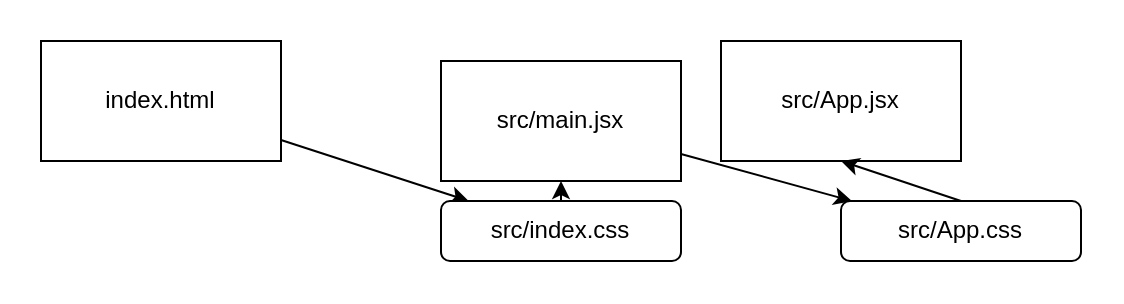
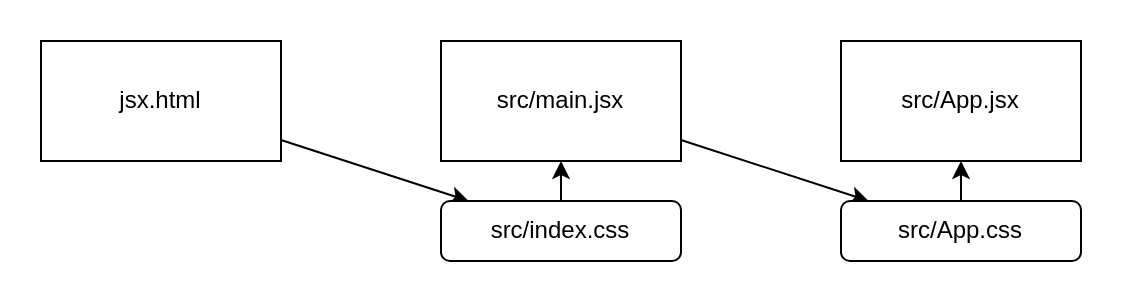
- <mxCell id="3" value="index.html" style="rounded=0;whiteSpace=wrap;html=1;" parent="1" vertex="1"><mxGeometry x="20" y="20" width="120" height="60" as="geometry" /></mxCell>
+ <mxCell id="3" value="jsx.html" style="rounded=0;whiteSpace=wrap;html=1;" parent="1" vertex="1"><mxGeometry x="20" y="20" width="120" height="60" as="geometry" /></mxCell>
- <mxCell id="6" value="src/App.jsx" style="rounded=0;whiteSpace=wrap;html=1;" parent="1" vertex="1"><mxGeometry x="360" y="20" width="120" height="60" as="geometry" /></mxCell>
+ <mxCell id="6" value="src/App.jsx" style="rounded=0;whiteSpace=wrap;html=1;" parent="1" vertex="1"><mxGeometry x="420" y="20" width="120" height="60" as="geometry" /></mxCell>
- <mxCell id="5" value="src/main.jsx" style="rounded=0;whiteSpace=wrap;html=1;" parent="1" vertex="1"><mxGeometry x="220" y="30" width="120" height="60" as="geometry" /></mxCell>
+ <mxCell id="5" value="src/main.jsx" style="rounded=0;whiteSpace=wrap;html=1;" parent="1" vertex="1"><mxGeometry x="220" y="20" width="120" height="60" as="geometry" /></mxCell>
